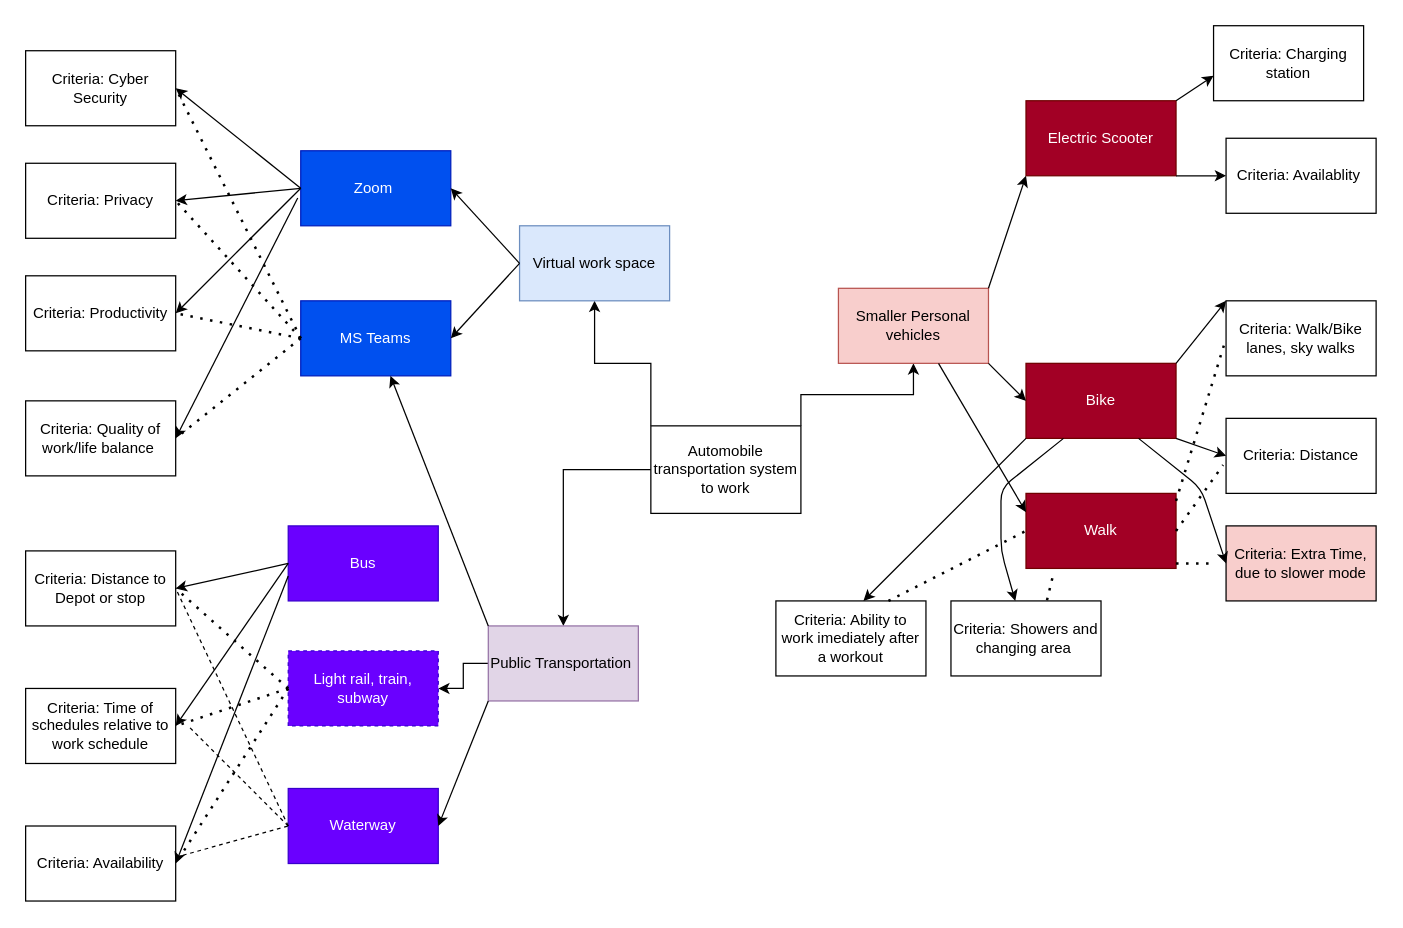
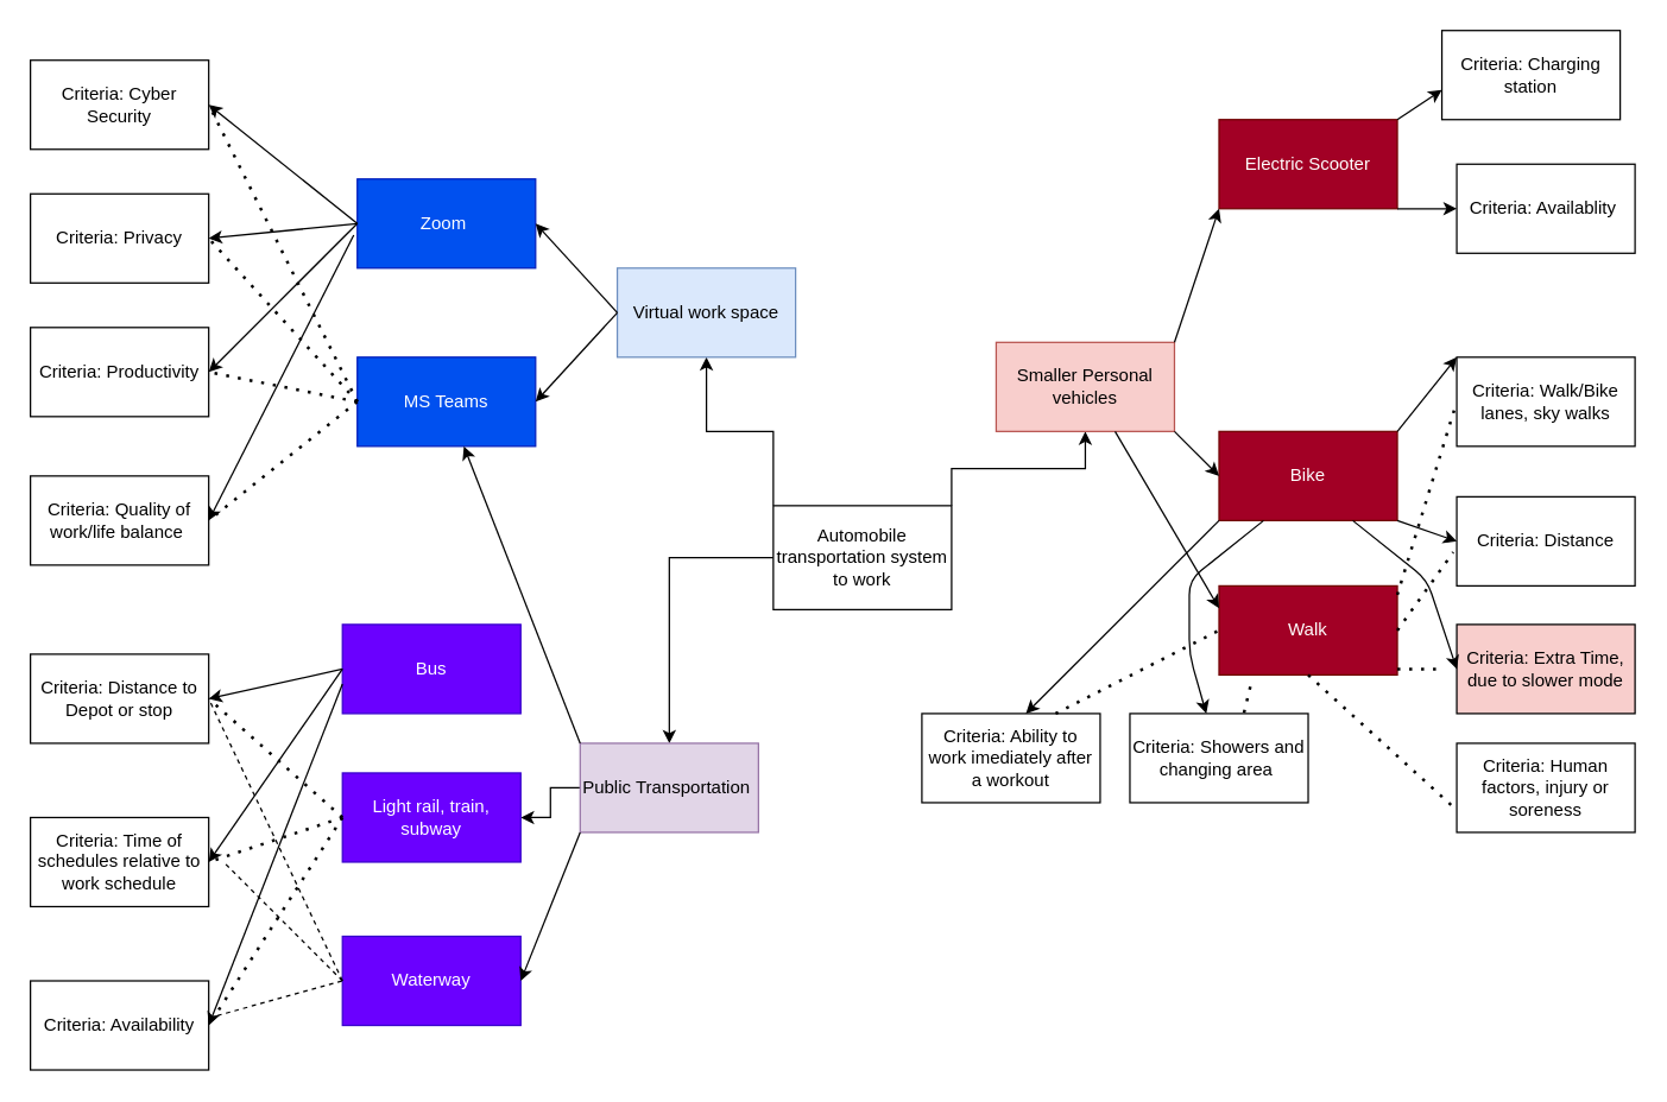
+ <mxCell id="46" value="" style="endArrow=none;dashed=1;html=1;dashPattern=1 3;strokeWidth=2;exitX=0.5;exitY=1;exitDx=0;exitDy=0;entryX=0;entryY=0.75;entryDx=0;entryDy=0;" edge="1" parent="1" source="15" target="31"><mxGeometry width="50" height="50" relative="1" as="geometry"><mxPoint x="870" y="490" as="sourcePoint" /><mxPoint x="920" y="440" as="targetPoint" /></mxGeometry></mxCell>
+ <mxCell id="31" value="Criteria: Human factors, injury or soreness" style="rounded=0;whiteSpace=wrap;html=1;" vertex="1" parent="1"><mxGeometry x="980" y="500" width="120" height="60" as="geometry" /></mxCell>
- <mxCell id="10" value="Light rail, train, subway" style="rounded=0;whiteSpace=wrap;html=1;fillColor=#6a00ff;strokeColor=#3700CC;fontColor=#ffffff;dashed=1;" vertex="1" parent="1"><mxGeometry x="230" y="520" width="120" height="60" as="geometry" /></mxCell>
+ <mxCell id="10" value="Light rail, train, subway" style="rounded=0;whiteSpace=wrap;html=1;fillColor=#6a00ff;strokeColor=#3700CC;fontColor=#ffffff;" vertex="1" parent="1"><mxGeometry x="230" y="520" width="120" height="60" as="geometry" /></mxCell>
